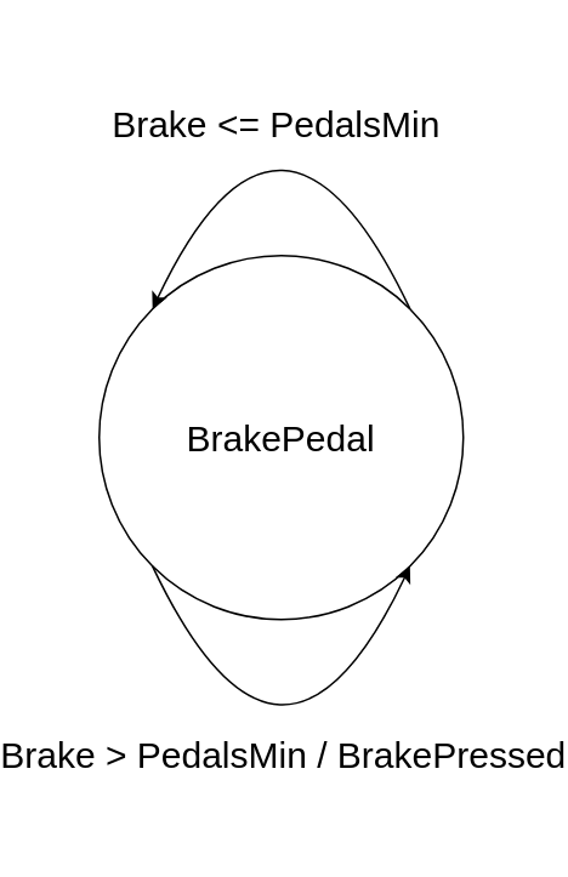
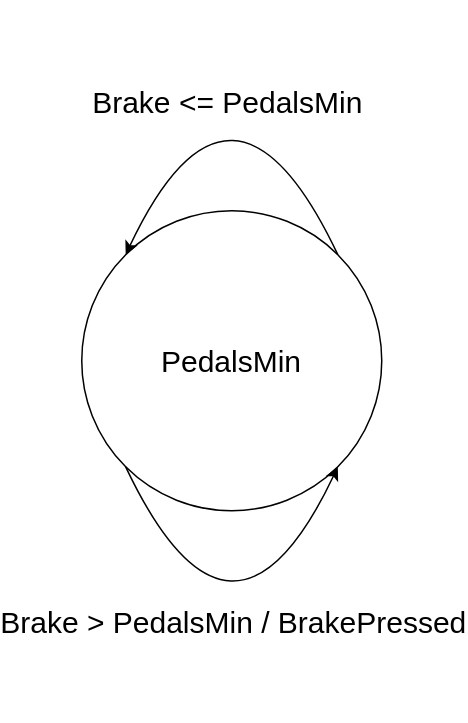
- <mxCell id="2" value="&lt;font style=&quot;font-size: 20px&quot;&gt;BrakePedal&lt;br&gt;&lt;/font&gt;" style="ellipse;whiteSpace=wrap;html=1;aspect=fixed;" parent="1" vertex="1"><mxGeometry x="20" y="140" width="200" height="200" as="geometry" /></mxCell>
+ <mxCell id="2" value="&lt;font style=&quot;font-size: 20px&quot;&gt;PedalsMin&lt;br&gt;&lt;/font&gt;" style="ellipse;whiteSpace=wrap;html=1;aspect=fixed;" parent="1" vertex="1"><mxGeometry x="20" y="140" width="200" height="200" as="geometry" /></mxCell>
